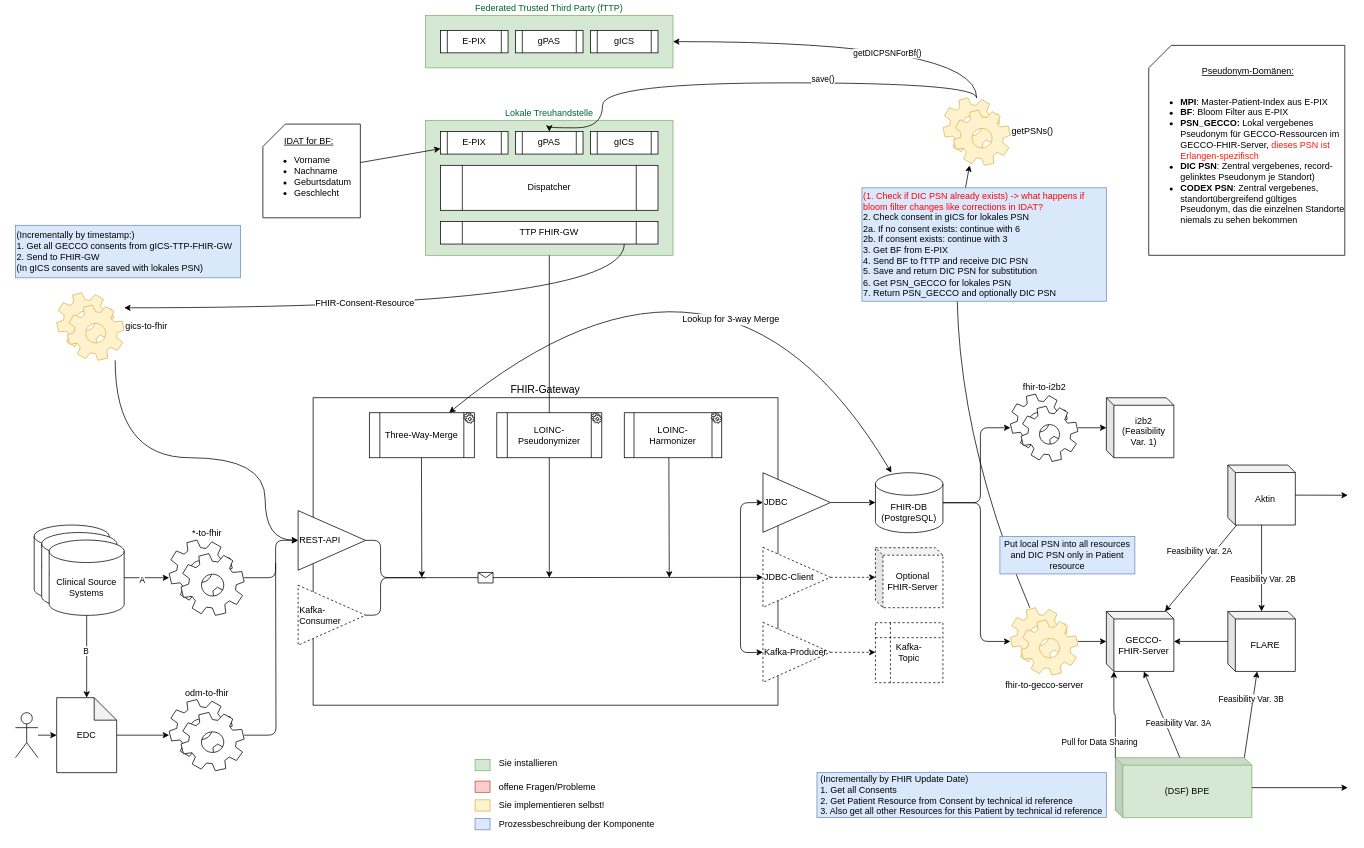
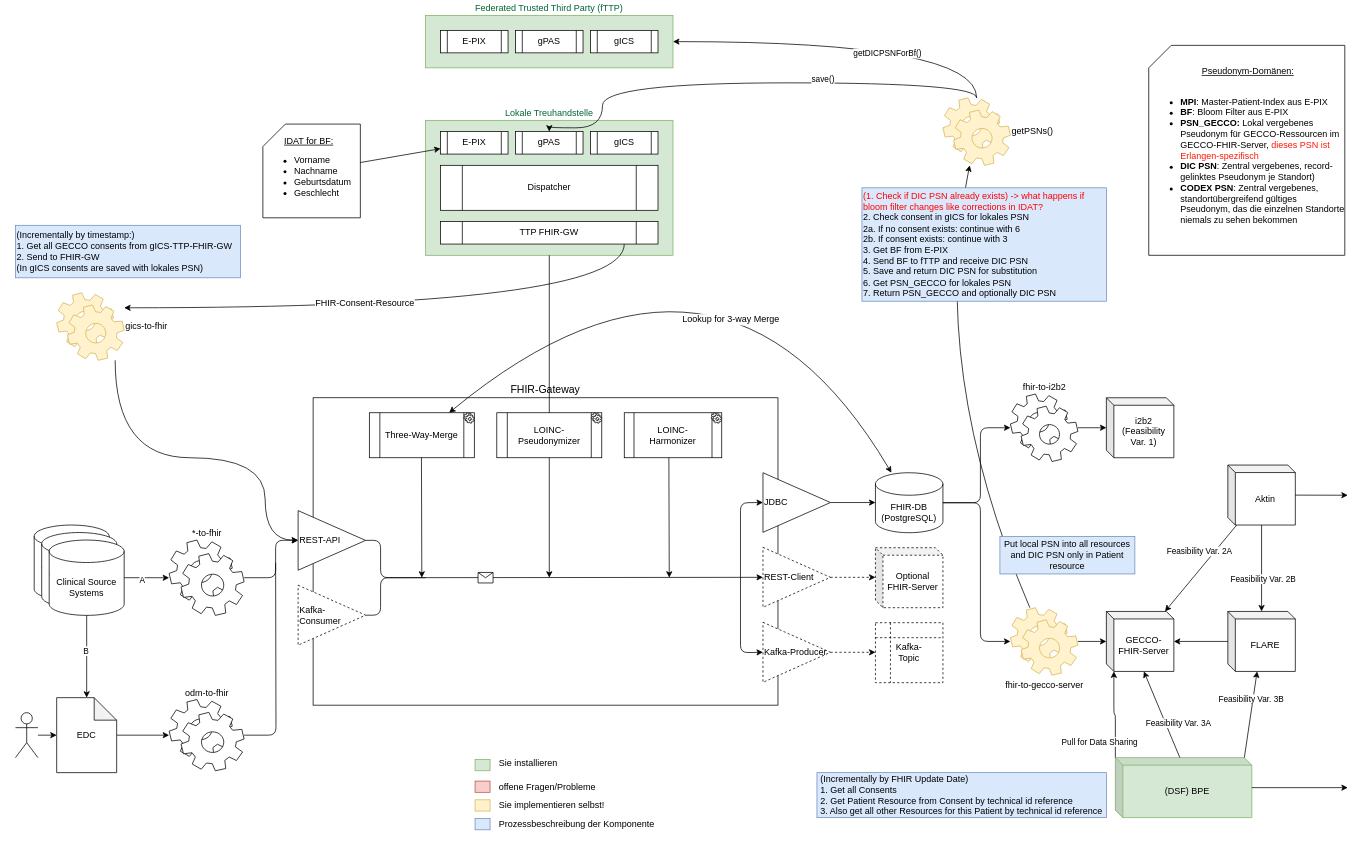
- <mxCell id="11" value="JDBC-Client" style="triangle;whiteSpace=wrap;html=1;align=left;dashed=1;" parent="3" vertex="1"><mxGeometry x="562" y="199.5" width="90" height="80" as="geometry" /></mxCell>
+ <mxCell id="11" value="REST-Client" style="triangle;whiteSpace=wrap;html=1;align=left;dashed=1;" parent="3" vertex="1"><mxGeometry x="562" y="199.5" width="90" height="80" as="geometry" /></mxCell>
